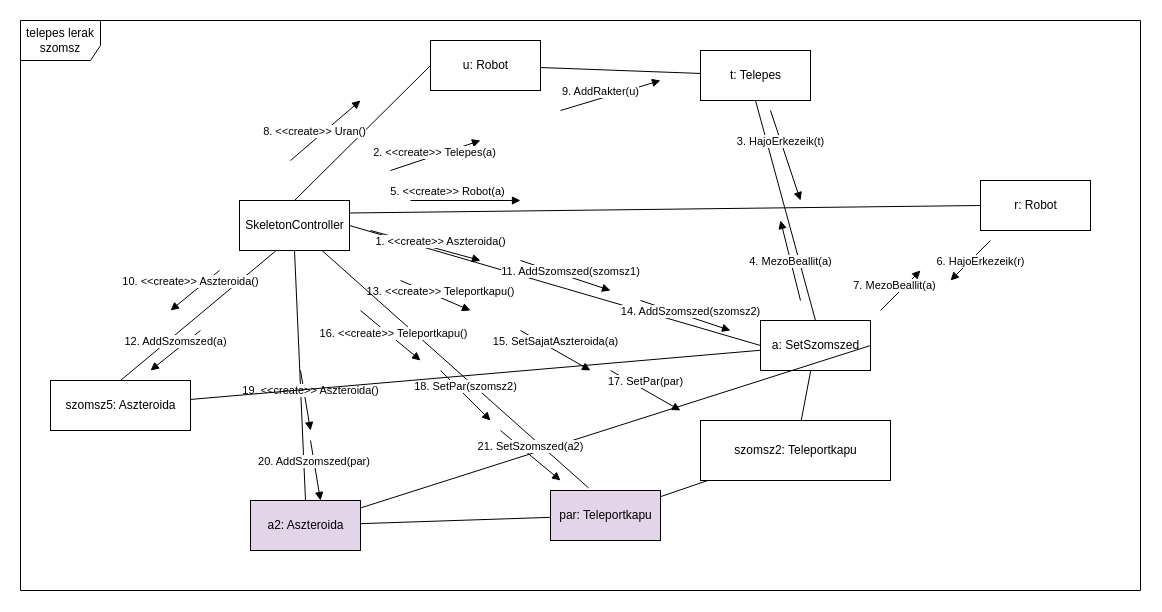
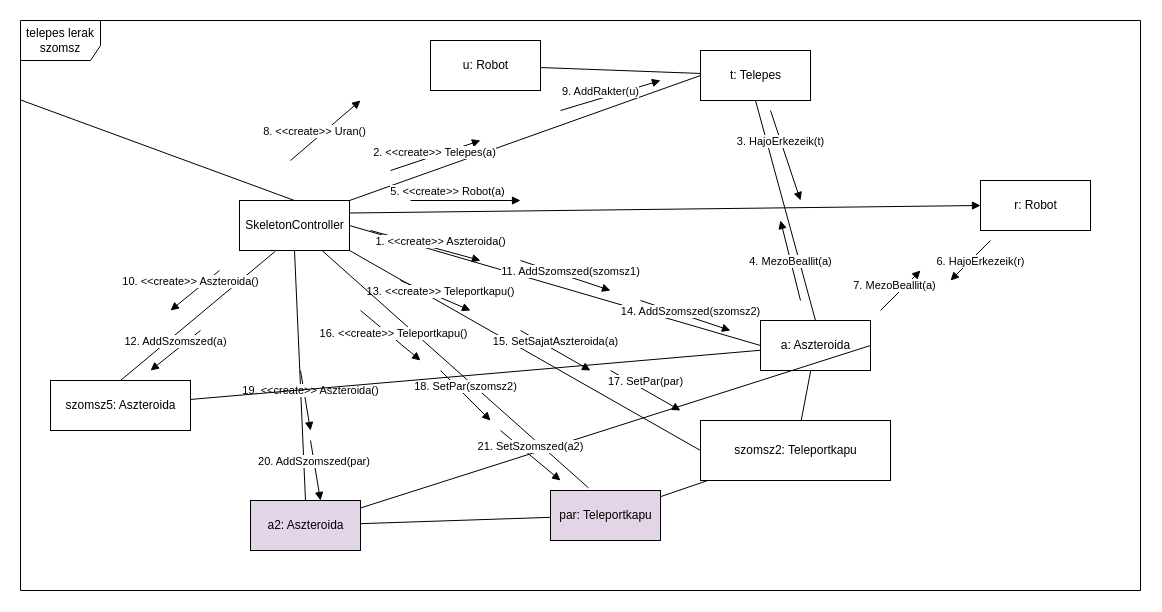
- <mxCell id="13" value="" style="endArrow=none;html=1;exitX=0.5;exitY=0;exitDx=0;exitDy=0;entryX=0;entryY=0.5;entryDx=0;entryDy=0;" parent="1" source="3" target="5" edge="1"><mxGeometry width="50" height="50" relative="1" as="geometry"><mxPoint x="570" y="210" as="sourcePoint" /><mxPoint x="620" y="160" as="targetPoint" /></mxGeometry></mxCell>
+ <mxCell id="13" value="" style="endArrow=none;html=1;exitX=0.5;exitY=0;exitDx=0;exitDy=0;" parent="1" source="3" target="2" edge="1"><mxGeometry width="50" height="50" relative="1" as="geometry"><mxPoint x="570" y="210" as="sourcePoint" /><mxPoint x="620" y="160" as="targetPoint" /></mxGeometry></mxCell>
+ <mxCell id="14" value="" style="endArrow=none;html=1;exitX=1;exitY=0;exitDx=0;exitDy=0;entryX=0;entryY=0.5;entryDx=0;entryDy=0;" parent="1" source="3" target="4" edge="1"><mxGeometry width="50" height="50" relative="1" as="geometry"><mxPoint x="620" y="170" as="sourcePoint" /><mxPoint x="670" y="120" as="targetPoint" /></mxGeometry></mxCell>
- <mxCell id="15" value="" style="endArrow=none;html=1;exitX=1;exitY=0.25;exitDx=0;exitDy=0;entryX=0;entryY=0.5;entryDx=0;entryDy=0;" parent="1" source="3" target="6" edge="1"><mxGeometry width="50" height="50" relative="1" as="geometry"><mxPoint x="480" y="220" as="sourcePoint" /><mxPoint x="530" y="170" as="targetPoint" /></mxGeometry></mxCell>
+ <mxCell id="15" value="" style="endArrow=block;html=1;exitX=1;exitY=0.25;exitDx=0;exitDy=0;entryX=0;entryY=0.5;entryDx=0;entryDy=0;" parent="1" source="3" target="6" edge="1"><mxGeometry width="50" height="50" relative="1" as="geometry"><mxPoint x="480" y="220" as="sourcePoint" /><mxPoint x="530" y="170" as="targetPoint" /></mxGeometry></mxCell>
- <mxCell id="9" value="a: SetSzomszed" style="html=1;" parent="1" vertex="1"><mxGeometry x="760" y="320" width="110" height="50" as="geometry" /></mxCell>
+ <mxCell id="9" value="a: Aszteroida" style="html=1;" parent="1" vertex="1"><mxGeometry x="760" y="320" width="110" height="50" as="geometry" /></mxCell>
+ <mxCell id="12" value="" style="endArrow=none;html=1;exitX=1;exitY=1;exitDx=0;exitDy=0;entryX=0;entryY=0.5;entryDx=0;entryDy=0;" parent="1" source="3" target="8" edge="1"><mxGeometry width="50" height="50" relative="1" as="geometry"><mxPoint x="490" y="360" as="sourcePoint" /><mxPoint x="540" y="310" as="targetPoint" /></mxGeometry></mxCell>
